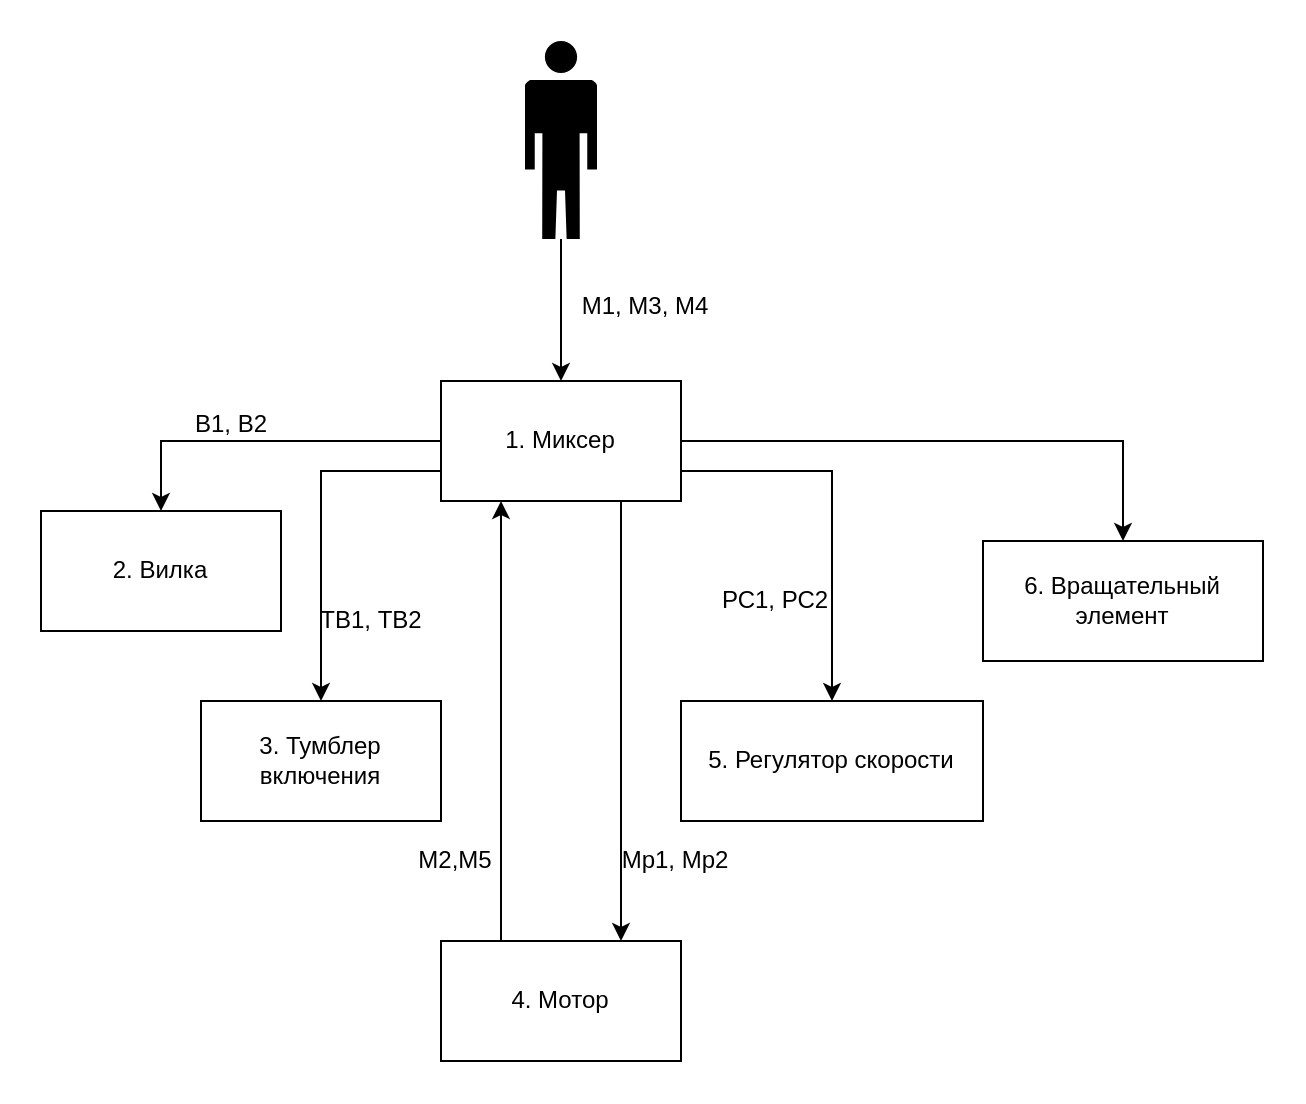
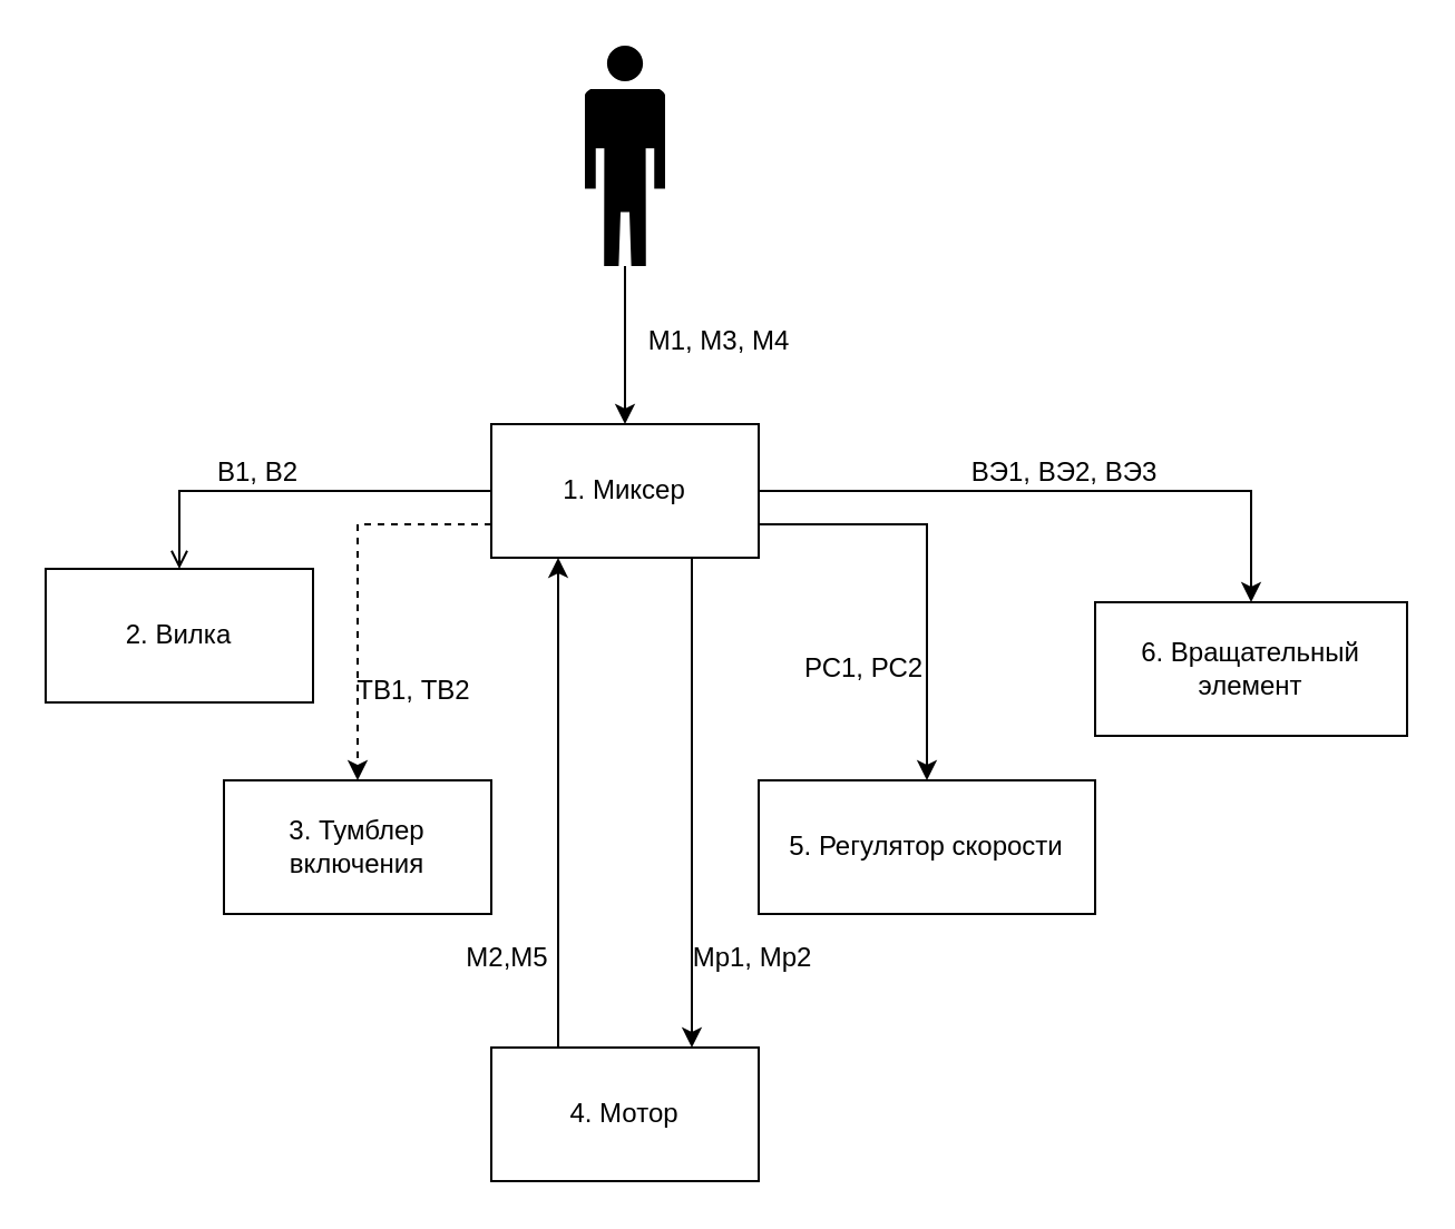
+ <mxCell id="22" value="ВЭ1, ВЭ2, ВЭ3" style="text;html=1;align=center;verticalAlign=middle;resizable=0;points=[];autosize=1;" vertex="1" parent="1"><mxGeometry x="427" y="202" width="100" height="20" as="geometry" /></mxCell>
- <mxCell id="4" style="edgeStyle=orthogonalEdgeStyle;rounded=0;orthogonalLoop=1;jettySize=auto;html=1;exitX=0;exitY=0.5;exitDx=0;exitDy=0;" edge="1" parent="1" source="9" target="10"><mxGeometry relative="1" as="geometry" /></mxCell>
+ <mxCell id="4" style="edgeStyle=orthogonalEdgeStyle;rounded=0;orthogonalLoop=1;jettySize=auto;html=1;exitX=0;exitY=0.5;exitDx=0;exitDy=0;endArrow=open;" edge="1" parent="1" source="9" target="10"><mxGeometry relative="1" as="geometry" /></mxCell>
- <mxCell id="5" style="edgeStyle=orthogonalEdgeStyle;rounded=0;orthogonalLoop=1;jettySize=auto;html=1;exitX=0;exitY=0.75;exitDx=0;exitDy=0;" edge="1" parent="1" source="9" target="15"><mxGeometry relative="1" as="geometry" /></mxCell>
+ <mxCell id="5" style="edgeStyle=orthogonalEdgeStyle;rounded=0;orthogonalLoop=1;jettySize=auto;html=1;exitX=0;exitY=0.75;exitDx=0;exitDy=0;dashed=1;" edge="1" parent="1" source="9" target="15"><mxGeometry relative="1" as="geometry" /></mxCell>
